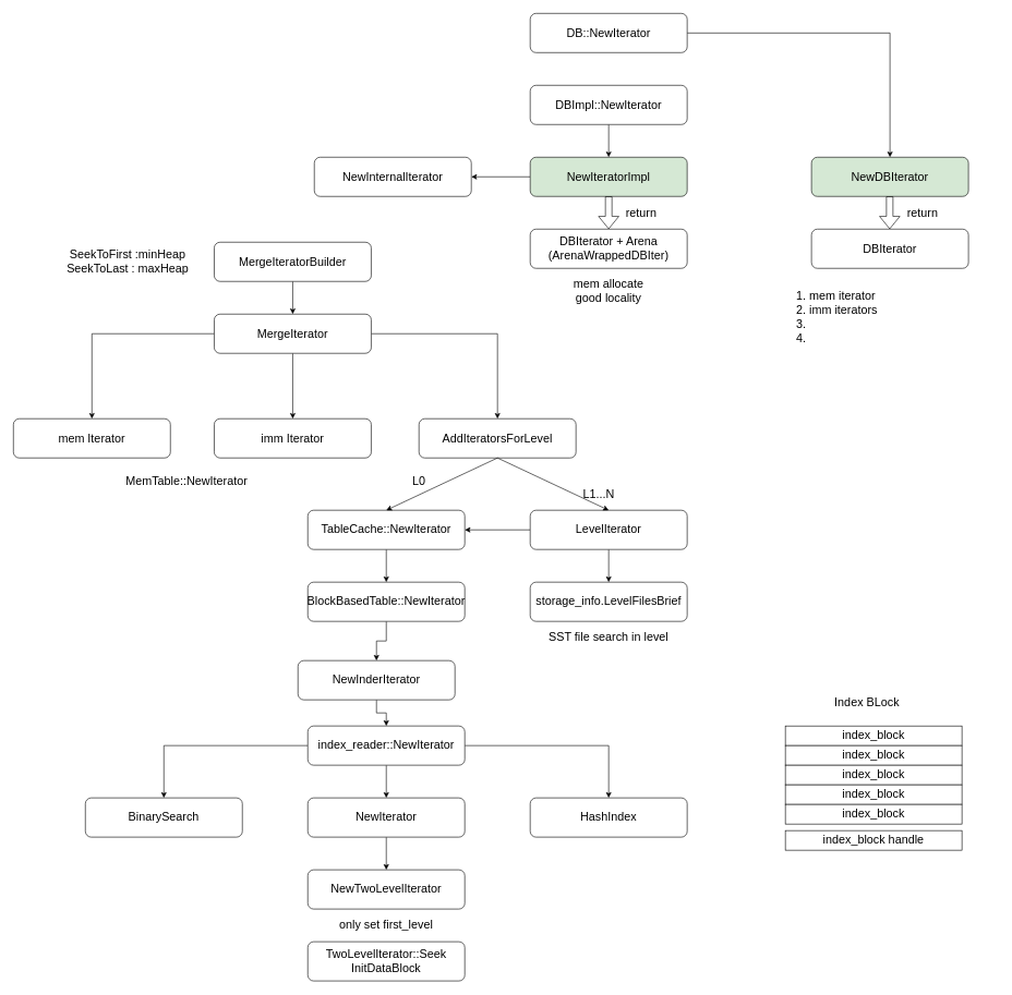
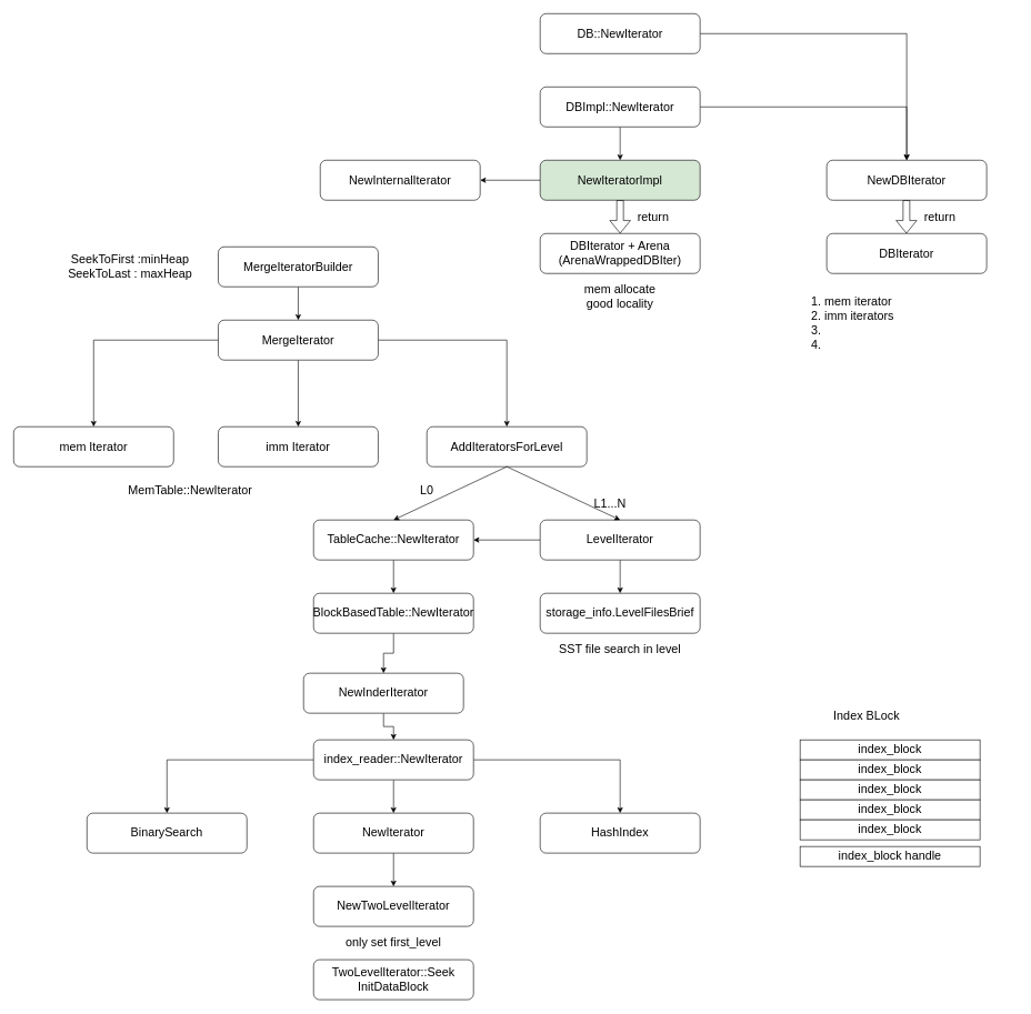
+ <mxCell id="4" style="edgeStyle=orthogonalEdgeStyle;rounded=0;orthogonalLoop=1;jettySize=auto;html=1;entryX=0.5;entryY=0;entryDx=0;entryDy=0;fontSize=18;" edge="1" parent="1" source="6" target="7"><mxGeometry relative="1" as="geometry" /></mxCell>
- <mxCell id="7" value="&lt;font style=&quot;font-size: 18px;&quot;&gt;NewDBIterator&lt;/font&gt;" style="rounded=1;whiteSpace=wrap;html=1;fillColor=#d5e8d4;" vertex="1" parent="1"><mxGeometry x="1240" y="240" width="240" height="60" as="geometry" /></mxCell>
+ <mxCell id="7" value="&lt;font style=&quot;font-size: 18px;&quot;&gt;NewDBIterator&lt;/font&gt;" style="rounded=1;whiteSpace=wrap;html=1;" vertex="1" parent="1"><mxGeometry x="1240" y="240" width="240" height="60" as="geometry" /></mxCell>
- <mxCell id="57" value="Index BLock" style="text;html=1;strokeColor=none;fillColor=none;align=center;verticalAlign=middle;whiteSpace=wrap;rounded=0;fontSize=18;" vertex="1" parent="1"><mxGeometry x="1220" y="1060" width="210" height="30" as="geometry" /></mxCell>
+ <mxCell id="57" value="Index BLock" style="text;html=1;strokeColor=none;fillColor=none;align=center;verticalAlign=middle;whiteSpace=wrap;rounded=0;fontSize=18;" vertex="1" parent="1"><mxGeometry x="1195" y="1060" width="210" height="30" as="geometry" /></mxCell>
